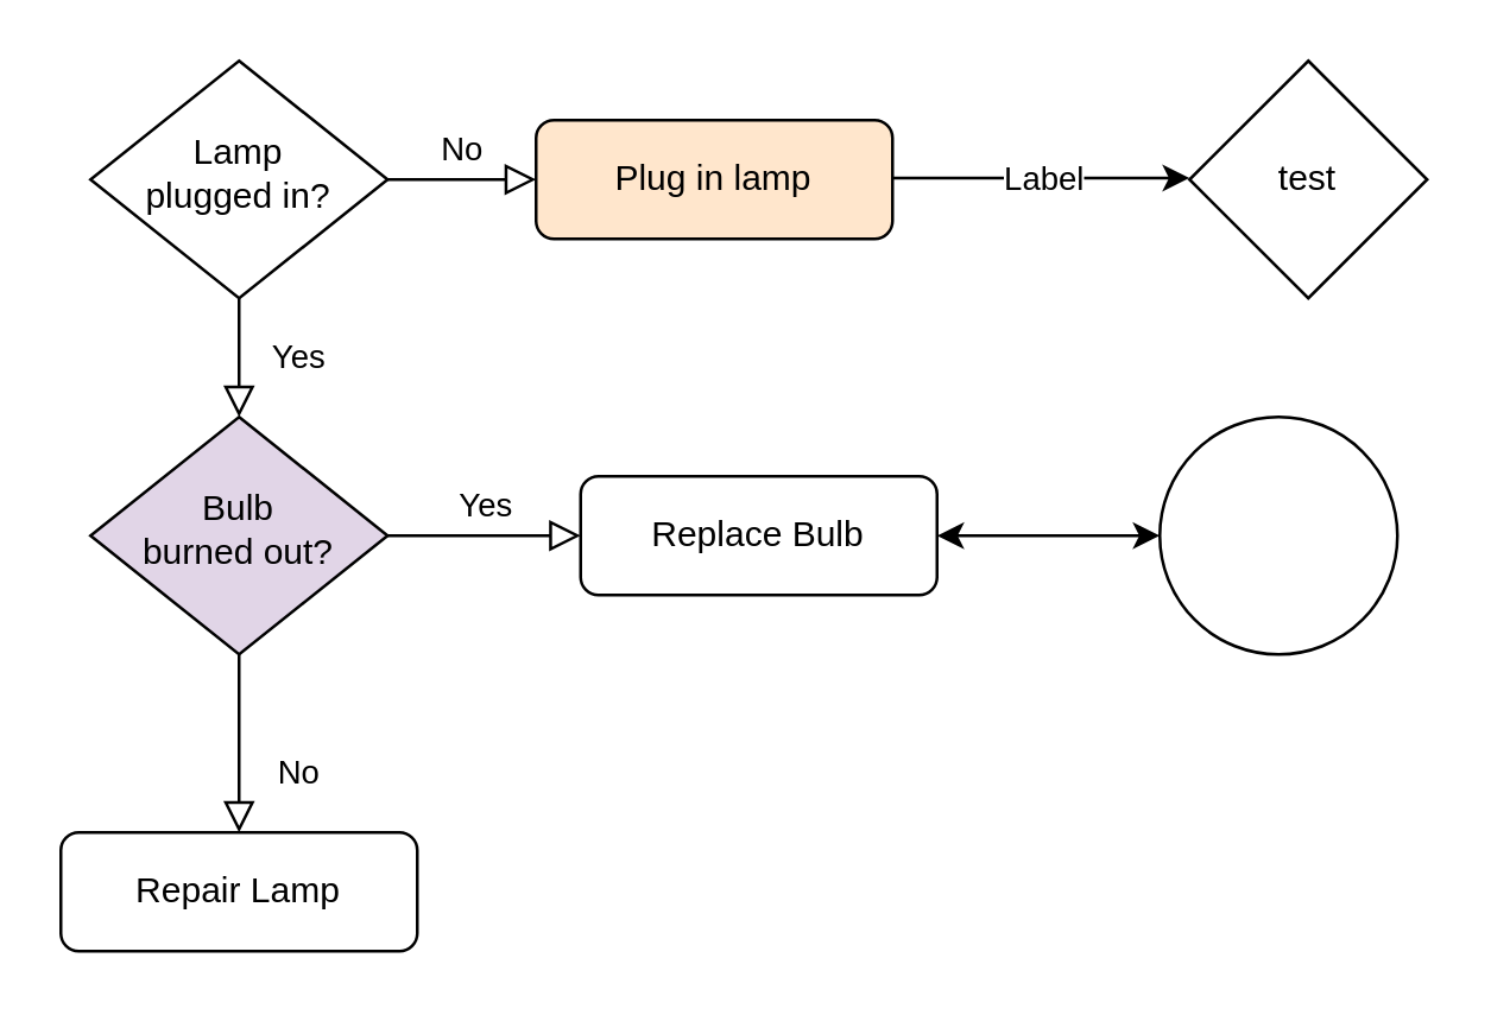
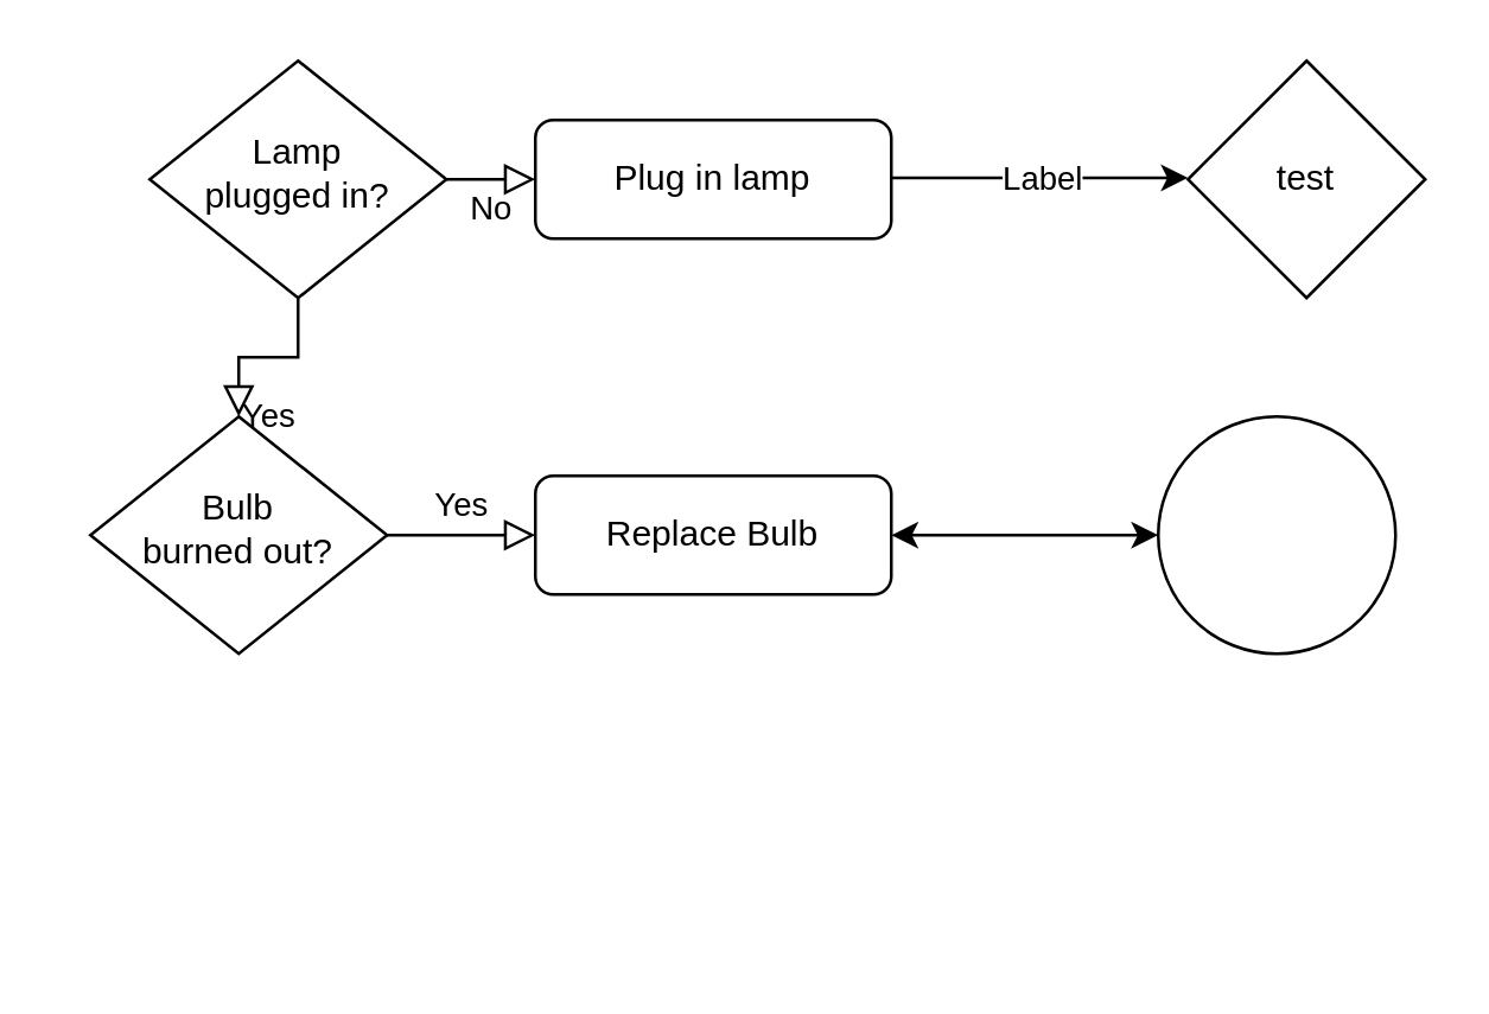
- <mxCell id="4" value="Lamp&lt;br&gt;plugged in?" style="rhombus;whiteSpace=wrap;html=1;shadow=0;fontFamily=Helvetica;fontSize=12;align=center;strokeWidth=1;spacing=6;spacingTop=-4;" parent="1" vertex="1"><mxGeometry x="30" y="20" width="100" height="80" as="geometry" /></mxCell>
+ <mxCell id="4" value="Lamp&lt;br&gt;plugged in?" style="rhombus;whiteSpace=wrap;html=1;shadow=0;fontFamily=Helvetica;fontSize=12;align=center;strokeWidth=1;spacing=6;spacingTop=-4;" parent="1" vertex="1"><mxGeometry x="50" y="20" width="100" height="80" as="geometry" /></mxCell>
- <mxCell id="5" value="Plug in lamp" style="rounded=1;whiteSpace=wrap;html=1;fontSize=12;glass=0;strokeWidth=1;shadow=0;fillColor=#ffe6cc;" parent="1" vertex="1"><mxGeometry x="180" y="40" width="120" height="40" as="geometry" /></mxCell>
+ <mxCell id="5" value="Plug in lamp" style="rounded=1;whiteSpace=wrap;html=1;fontSize=12;glass=0;strokeWidth=1;shadow=0;" parent="1" vertex="1"><mxGeometry x="180" y="40" width="120" height="40" as="geometry" /></mxCell>
- <mxCell id="8" value="Bulb&lt;br&gt;burned out?" style="rhombus;whiteSpace=wrap;html=1;shadow=0;fontFamily=Helvetica;fontSize=12;align=center;strokeWidth=1;spacing=6;spacingTop=-4;fillColor=#e1d5e7;" parent="1" vertex="1"><mxGeometry x="30" y="140" width="100" height="80" as="geometry" /></mxCell>
+ <mxCell id="8" value="Bulb&lt;br&gt;burned out?" style="rhombus;whiteSpace=wrap;html=1;shadow=0;fontFamily=Helvetica;fontSize=12;align=center;strokeWidth=1;spacing=6;spacingTop=-4;" parent="1" vertex="1"><mxGeometry x="30" y="140" width="100" height="80" as="geometry" /></mxCell>
- <mxCell id="10" value="Replace Bulb" style="rounded=1;whiteSpace=wrap;html=1;fontSize=12;glass=0;strokeWidth=1;shadow=0;" parent="1" vertex="1"><mxGeometry x="195" y="160" width="120" height="40" as="geometry" /></mxCell>
+ <mxCell id="10" value="Replace Bulb" style="rounded=1;whiteSpace=wrap;html=1;fontSize=12;glass=0;strokeWidth=1;shadow=0;" parent="1" vertex="1"><mxGeometry x="180" y="160" width="120" height="40" as="geometry" /></mxCell>
- <mxCell id="6" value="No" style="rounded=0;html=1;jettySize=auto;orthogonalLoop=1;fontSize=11;endArrow=block;endFill=0;endSize=8;strokeWidth=1;shadow=0;labelBackgroundColor=none;edgeStyle=orthogonalEdgeStyle;" parent="1" source="8" target="9" edge="1"><mxGeometry x="0.333" y="20" relative="1" as="geometry"><mxPoint as="offset" /></mxGeometry></mxCell>
- <mxCell id="9" value="Repair Lamp" style="rounded=1;whiteSpace=wrap;html=1;fontSize=12;glass=0;strokeWidth=1;shadow=0;" parent="1" vertex="1"><mxGeometry x="20" y="280" width="120" height="40" as="geometry" /></mxCell>
